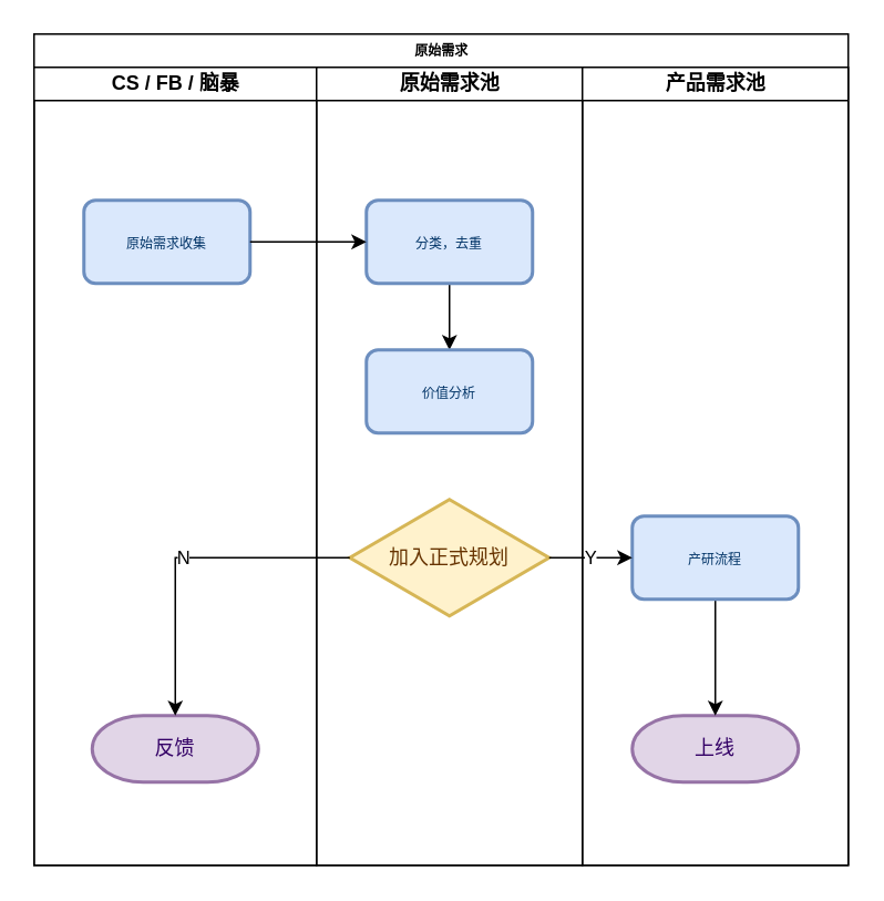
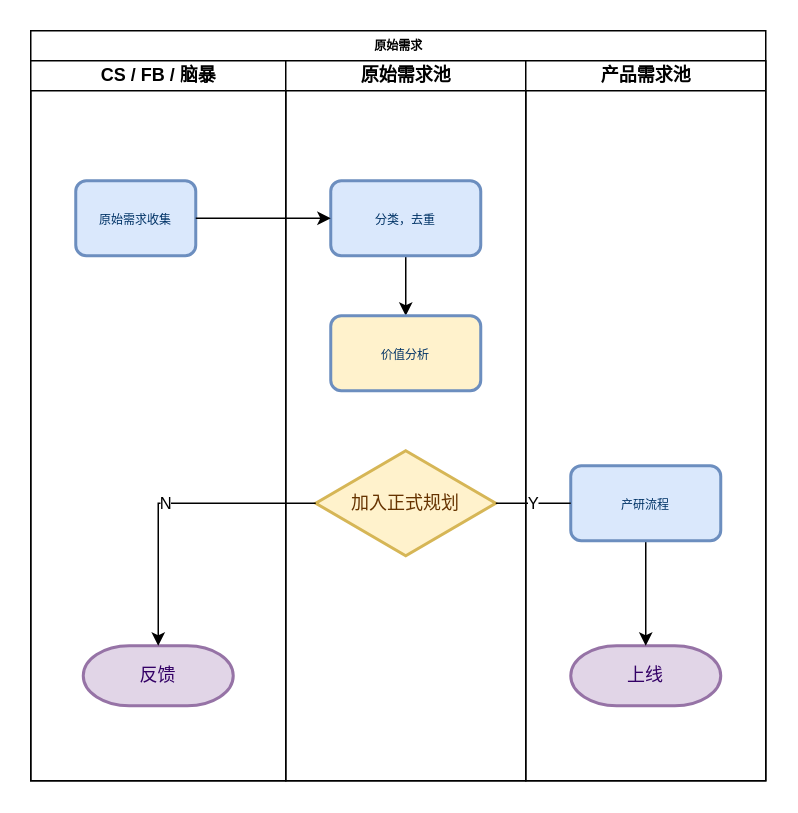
- <mxCell id="4" value="&lt;span style=&quot;font-family: &amp;quot;verdana&amp;quot; ; font-size: 8px&quot;&gt;原始需求收集&lt;/span&gt;" style="rounded=1;whiteSpace=wrap;html=1;absoluteArcSize=1;arcSize=14;strokeWidth=2;fillColor=#dae8fc;strokeColor=#6c8ebf;fontColor=#003366;" vertex="1" parent="3"><mxGeometry x="30" y="80" width="100" height="50" as="geometry" /></mxCell>
+ <mxCell id="4" value="&lt;span style=&quot;font-family: &amp;quot;verdana&amp;quot; ; font-size: 8px&quot;&gt;原始需求收集&lt;/span&gt;" style="rounded=1;whiteSpace=wrap;html=1;absoluteArcSize=1;arcSize=14;strokeWidth=2;fillColor=#dae8fc;strokeColor=#6c8ebf;fontColor=#003366;" vertex="1" parent="3"><mxGeometry x="30" y="80" width="80" height="50" as="geometry" /></mxCell>
- <mxCell id="9" value="&lt;font face=&quot;verdana&quot;&gt;&lt;span style=&quot;font-size: 8px&quot;&gt;价值分析&lt;/span&gt;&lt;/font&gt;" style="rounded=1;whiteSpace=wrap;html=1;absoluteArcSize=1;arcSize=14;strokeWidth=2;fillColor=#dae8fc;strokeColor=#6c8ebf;fontColor=#003366;" vertex="1" parent="6"><mxGeometry x="30" y="170" width="100" height="50" as="geometry" /></mxCell>
+ <mxCell id="9" value="&lt;font face=&quot;verdana&quot;&gt;&lt;span style=&quot;font-size: 8px&quot;&gt;价值分析&lt;/span&gt;&lt;/font&gt;" style="rounded=1;whiteSpace=wrap;html=1;absoluteArcSize=1;arcSize=14;strokeWidth=2;fillColor=#fff2cc;strokeColor=#6c8ebf;fontColor=#003366;" vertex="1" parent="6"><mxGeometry x="30" y="170" width="100" height="50" as="geometry" /></mxCell>
- <mxCell id="16" value="Y" style="edgeStyle=orthogonalEdgeStyle;rounded=0;orthogonalLoop=1;jettySize=auto;html=1;exitX=1;exitY=0.5;exitDx=0;exitDy=0;exitPerimeter=0;entryX=0;entryY=0.5;entryDx=0;entryDy=0;" edge="1" parent="2" source="10" target="14"><mxGeometry relative="1" as="geometry" /></mxCell>
+ <mxCell id="16" value="Y" style="edgeStyle=orthogonalEdgeStyle;rounded=0;orthogonalLoop=1;jettySize=auto;html=1;exitX=1;exitY=0.5;exitDx=0;exitDy=0;exitPerimeter=0;entryX=0;entryY=0.5;entryDx=0;entryDy=0;endArrow=none;" edge="1" parent="2" source="10" target="14"><mxGeometry relative="1" as="geometry" /></mxCell>
